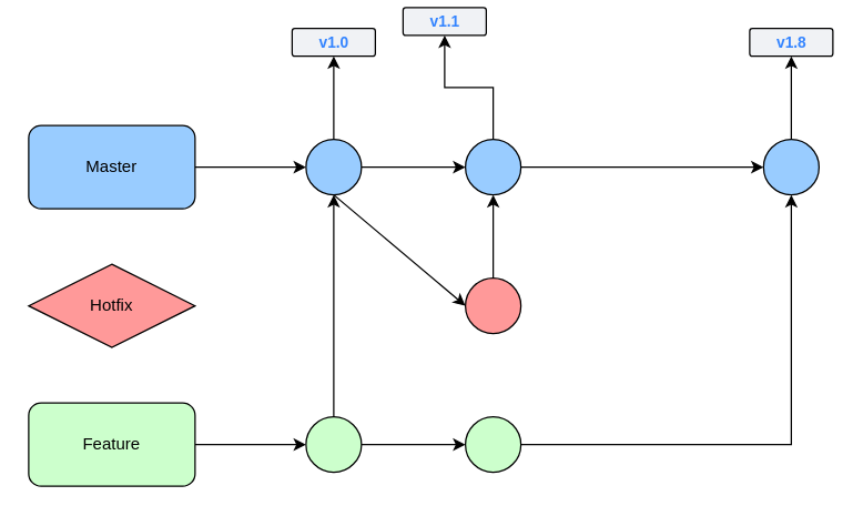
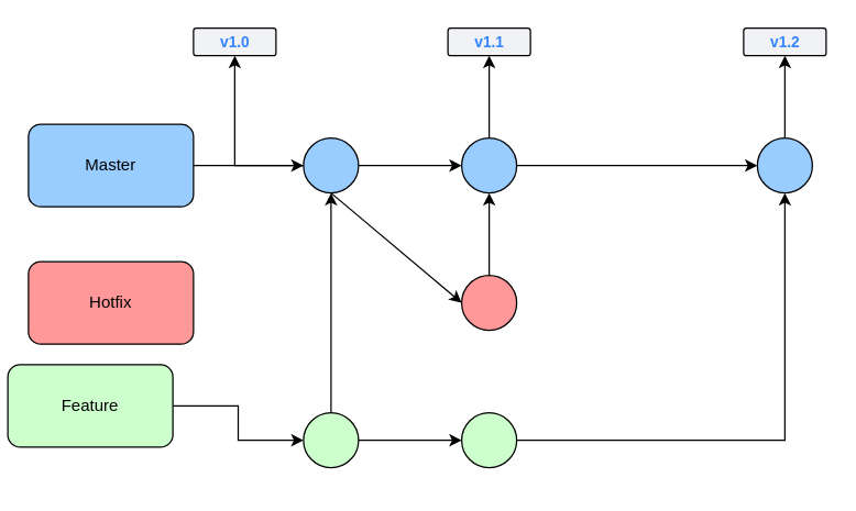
- <mxCell id="22" value="v1.1" style="dashed=0;html=1;fillColor=#F0F2F5;strokeColor=#000000;align=center;rounded=1;arcSize=10;fontColor=#3384FF;fontStyle=1;fontSize=11;shadow=0" vertex="1" parent="1"><mxGeometry x="290" y="5" width="60" height="20" as="geometry" /></mxCell>
+ <mxCell id="22" value="v1.1" style="dashed=0;html=1;fillColor=#F0F2F5;strokeColor=#000000;align=center;rounded=1;arcSize=10;fontColor=#3384FF;fontStyle=1;fontSize=11;shadow=0" vertex="1" parent="1"><mxGeometry x="325" y="20" width="60" height="20" as="geometry" /></mxCell>
- <mxCell id="21" value="v1.0" style="dashed=0;html=1;fillColor=#F0F2F5;strokeColor=#000000;align=center;rounded=1;arcSize=10;fontColor=#3384FF;fontStyle=1;fontSize=11;shadow=0" vertex="1" parent="1"><mxGeometry x="210" y="20" width="60" height="20" as="geometry" /></mxCell>
+ <mxCell id="21" value="v1.0" style="dashed=0;html=1;fillColor=#F0F2F5;strokeColor=#000000;align=center;rounded=1;arcSize=10;fontColor=#3384FF;fontStyle=1;fontSize=11;shadow=0" vertex="1" parent="1"><mxGeometry x="140" y="20" width="60" height="20" as="geometry" /></mxCell>
- <mxCell id="23" value="v1.8" style="dashed=0;html=1;fillColor=#F0F2F5;strokeColor=#000000;align=center;rounded=1;arcSize=10;fontColor=#3384FF;fontStyle=1;fontSize=11;shadow=0" vertex="1" parent="1"><mxGeometry x="540" y="20" width="60" height="20" as="geometry" /></mxCell>
+ <mxCell id="23" value="v1.2" style="dashed=0;html=1;fillColor=#F0F2F5;strokeColor=#000000;align=center;rounded=1;arcSize=10;fontColor=#3384FF;fontStyle=1;fontSize=11;shadow=0" vertex="1" parent="1"><mxGeometry x="540" y="20" width="60" height="20" as="geometry" /></mxCell>
- <mxCell id="6" value="Hotfix" style="rhombus;whiteSpace=wrap;html=1;fillColor=#FF9999;" vertex="1" parent="1"><mxGeometry x="20" y="190" width="120" height="60" as="geometry" /></mxCell>
+ <mxCell id="6" value="Hotfix" style="rounded=1;whiteSpace=wrap;html=1;fillColor=#FF9999;" vertex="1" parent="1"><mxGeometry x="20" y="190" width="120" height="60" as="geometry" /></mxCell>
- <mxCell id="5" value="Feature" style="rounded=1;whiteSpace=wrap;html=1;fillColor=#CCFFCC;" vertex="1" parent="1"><mxGeometry x="20" y="290" width="120" height="60" as="geometry" /></mxCell>
+ <mxCell id="5" value="Feature" style="rounded=1;whiteSpace=wrap;html=1;fillColor=#CCFFCC;" vertex="1" parent="1"><mxGeometry x="5" y="265" width="120" height="60" as="geometry" /></mxCell>
